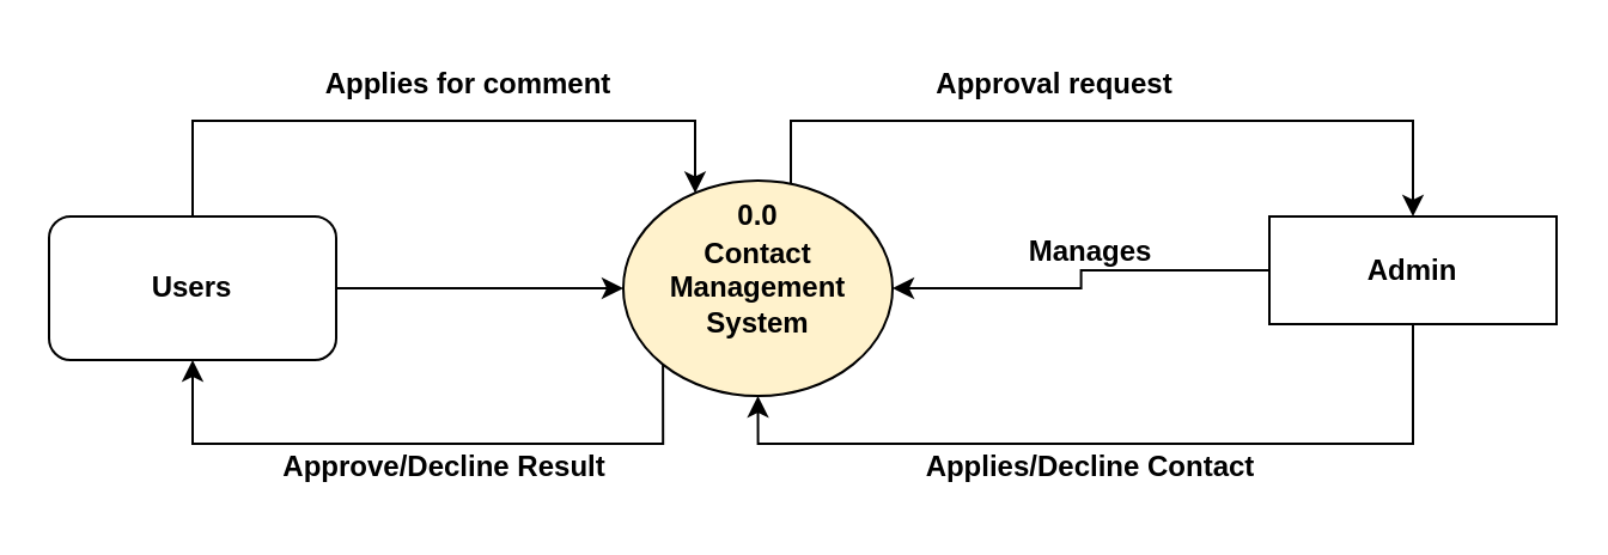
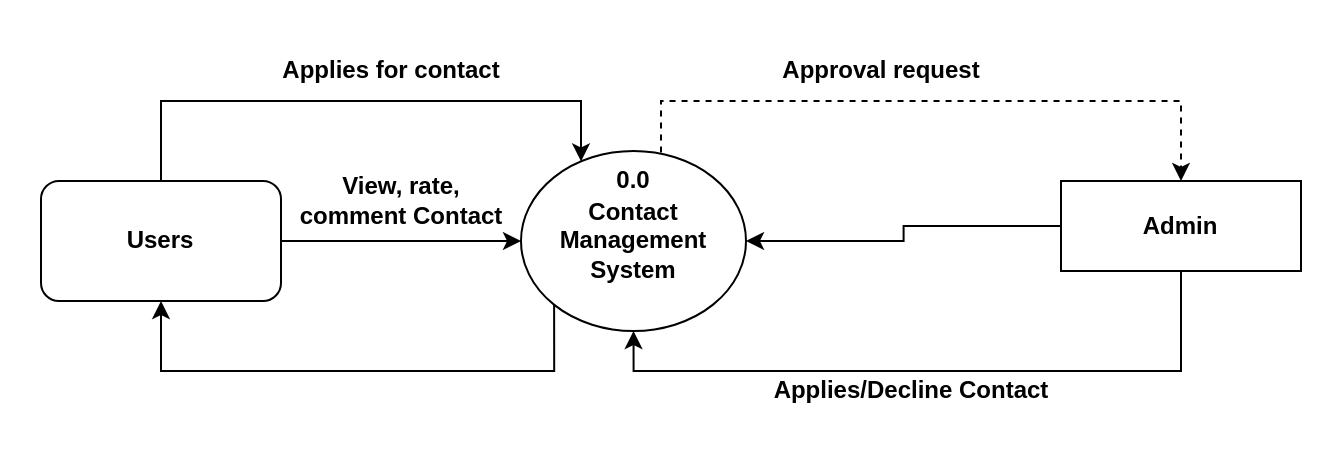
- <mxCell id="12" value="Applies for comment" style="text;html=1;align=center;verticalAlign=middle;resizable=0;points=[];autosize=1;strokeColor=none;fillColor=none;fontStyle=1" parent="1" vertex="1"><mxGeometry x="130" y="20" width="130" height="30" as="geometry" /></mxCell>
+ <mxCell id="12" value="Applies for contact" style="text;html=1;align=center;verticalAlign=middle;resizable=0;points=[];autosize=1;strokeColor=none;fillColor=none;fontStyle=1" parent="1" vertex="1"><mxGeometry x="130" y="20" width="130" height="30" as="geometry" /></mxCell>
- <mxCell id="5" style="edgeStyle=orthogonalEdgeStyle;rounded=0;orthogonalLoop=1;jettySize=auto;html=1;exitX=0.942;exitY=0.093;exitDx=0;exitDy=0;entryX=0.5;entryY=0;entryDx=0;entryDy=0;exitPerimeter=0;" parent="1" source="11" target="10" edge="1"><mxGeometry relative="1" as="geometry"><mxPoint x="316" y="0" as="targetPoint" /><Array as="points"><mxPoint x="330" y="78" /><mxPoint x="330" y="50" /><mxPoint x="590" y="50" /></Array></mxGeometry></mxCell>
+ <mxCell id="5" style="edgeStyle=orthogonalEdgeStyle;rounded=0;orthogonalLoop=1;jettySize=auto;html=1;exitX=0.942;exitY=0.093;exitDx=0;exitDy=0;entryX=0.5;entryY=0;entryDx=0;entryDy=0;exitPerimeter=0;dashed=1;" parent="1" source="11" target="10" edge="1"><mxGeometry relative="1" as="geometry"><mxPoint x="316" y="0" as="targetPoint" /><Array as="points"><mxPoint x="330" y="78" /><mxPoint x="330" y="50" /><mxPoint x="590" y="50" /></Array></mxGeometry></mxCell>
+ <mxCell id="13" value="View, rate,&lt;br&gt;comment Contact" style="text;html=1;align=center;verticalAlign=middle;resizable=0;points=[];autosize=1;strokeColor=none;fillColor=none;fontStyle=1" parent="1" vertex="1"><mxGeometry x="140" y="80" width="120" height="40" as="geometry" /></mxCell>
- <mxCell id="17" value="Manages" style="text;html=1;align=center;verticalAlign=middle;resizable=0;points=[];autosize=1;strokeColor=none;fillColor=none;fontStyle=1" parent="1" vertex="1"><mxGeometry x="420" y="90" width="70" height="30" as="geometry" /></mxCell>
- <mxCell id="7" value="Contact Management System" style="ellipse;whiteSpace=wrap;html=1;fontStyle=1;fillColor=#fff2cc;" parent="1" vertex="1"><mxGeometry x="260" y="75" width="112.5" height="90" as="geometry" /></mxCell>
+ <mxCell id="7" value="Contact Management System" style="ellipse;whiteSpace=wrap;html=1;fontStyle=1" parent="1" vertex="1"><mxGeometry x="260" y="75" width="112.5" height="90" as="geometry" /></mxCell>
- <mxCell id="16" value="Approve/Decline Result" style="text;html=1;align=center;verticalAlign=middle;resizable=0;points=[];autosize=1;strokeColor=none;fillColor=none;fontStyle=1" parent="1" vertex="1"><mxGeometry x="105" y="180" width="160" height="30" as="geometry" /></mxCell>
